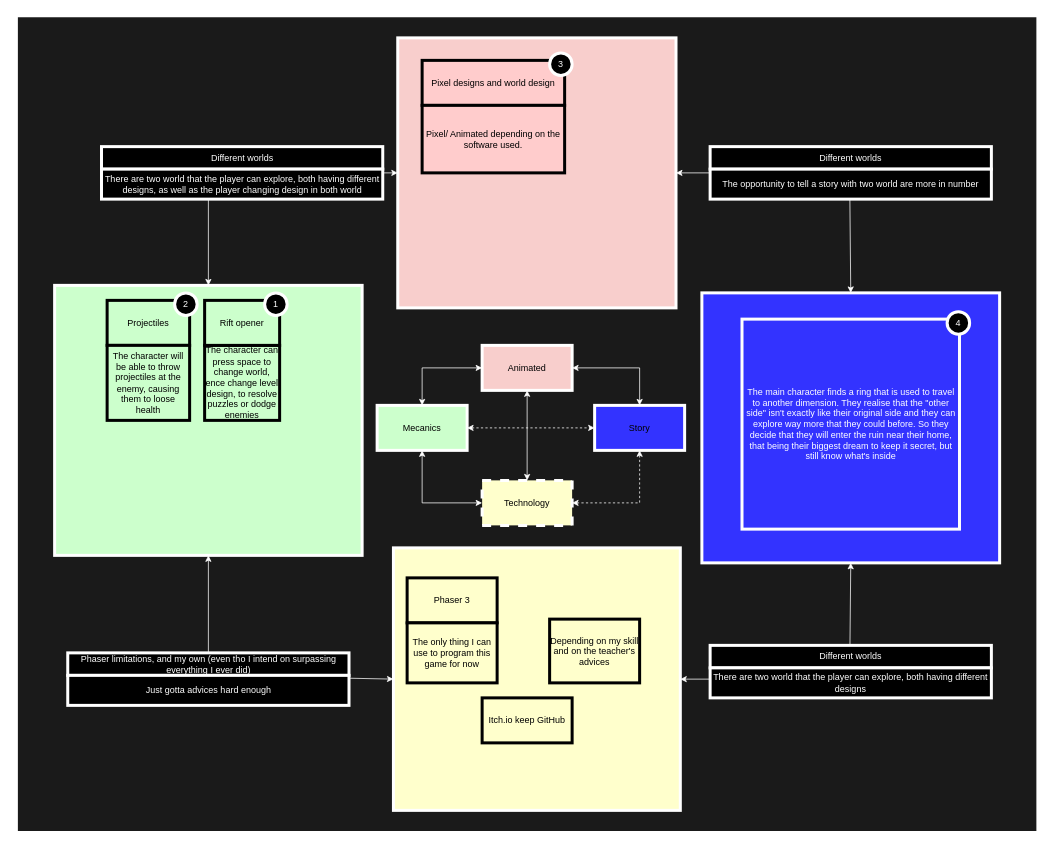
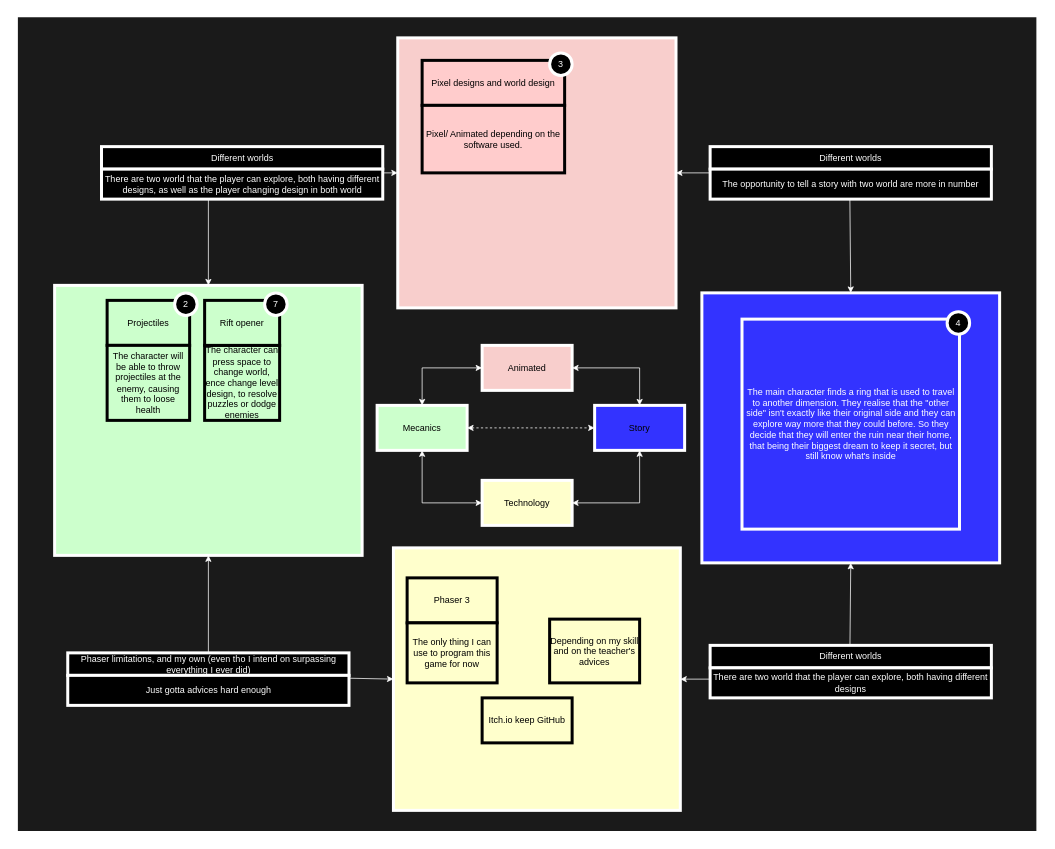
- <mxCell id="33" value="1" style="ellipse;whiteSpace=wrap;html=1;aspect=fixed;fontColor=#FFFFFF;strokeColor=#FFFFFF;strokeWidth=4;fillColor=#000000;" vertex="1" parent="1"><mxGeometry x="352" y="390" width="30" height="30" as="geometry" /></mxCell>
+ <mxCell id="33" value="7" style="ellipse;whiteSpace=wrap;html=1;aspect=fixed;fontColor=#FFFFFF;strokeColor=#FFFFFF;strokeWidth=4;fillColor=#000000;" vertex="1" parent="1"><mxGeometry x="352" y="390" width="30" height="30" as="geometry" /></mxCell>
- <mxCell id="23" value="" style="endArrow=classic;startArrow=classic;html=1;rounded=0;strokeColor=#FFFFFF;exitX=0.5;exitY=0;exitDx=0;exitDy=0;entryX=0.5;entryY=1;entryDx=0;entryDy=0;" edge="1" parent="1" source="6" target="3"><mxGeometry width="50" height="50" relative="1" as="geometry"><mxPoint x="562" y="-30" as="sourcePoint" /><mxPoint x="612" y="-80" as="targetPoint" /></mxGeometry></mxCell>
- <mxCell id="6" value="Technology" style="rounded=0;whiteSpace=wrap;html=1;fillColor=#FFFFCC;strokeColor=#FFFFFF;strokeWidth=4;dashed=1;" vertex="1" parent="1"><mxGeometry x="642" y="640" width="120" height="60" as="geometry" /></mxCell>
+ <mxCell id="6" value="Technology" style="rounded=0;whiteSpace=wrap;html=1;fillColor=#FFFFCC;strokeColor=#FFFFFF;strokeWidth=4;" vertex="1" parent="1"><mxGeometry x="642" y="640" width="120" height="60" as="geometry" /></mxCell>
- <mxCell id="8" value="" style="endArrow=classic;startArrow=classic;html=1;rounded=0;exitX=1;exitY=0.5;exitDx=0;exitDy=0;entryX=0.5;entryY=1;entryDx=0;entryDy=0;strokeColor=#FFFFFF;dashed=1;" edge="1" parent="1" source="6" target="4"><mxGeometry width="50" height="50" relative="1" as="geometry"><mxPoint x="1262" y="840" as="sourcePoint" /><mxPoint x="1312" y="790" as="targetPoint" /><Array as="points"><mxPoint x="852" y="670" /></Array></mxGeometry></mxCell>
+ <mxCell id="8" value="" style="endArrow=classic;startArrow=classic;html=1;rounded=0;exitX=1;exitY=0.5;exitDx=0;exitDy=0;entryX=0.5;entryY=1;entryDx=0;entryDy=0;strokeColor=#FFFFFF;" edge="1" parent="1" source="6" target="4"><mxGeometry width="50" height="50" relative="1" as="geometry"><mxPoint x="1262" y="840" as="sourcePoint" /><mxPoint x="1312" y="790" as="targetPoint" /><Array as="points"><mxPoint x="852" y="670" /></Array></mxGeometry></mxCell>
